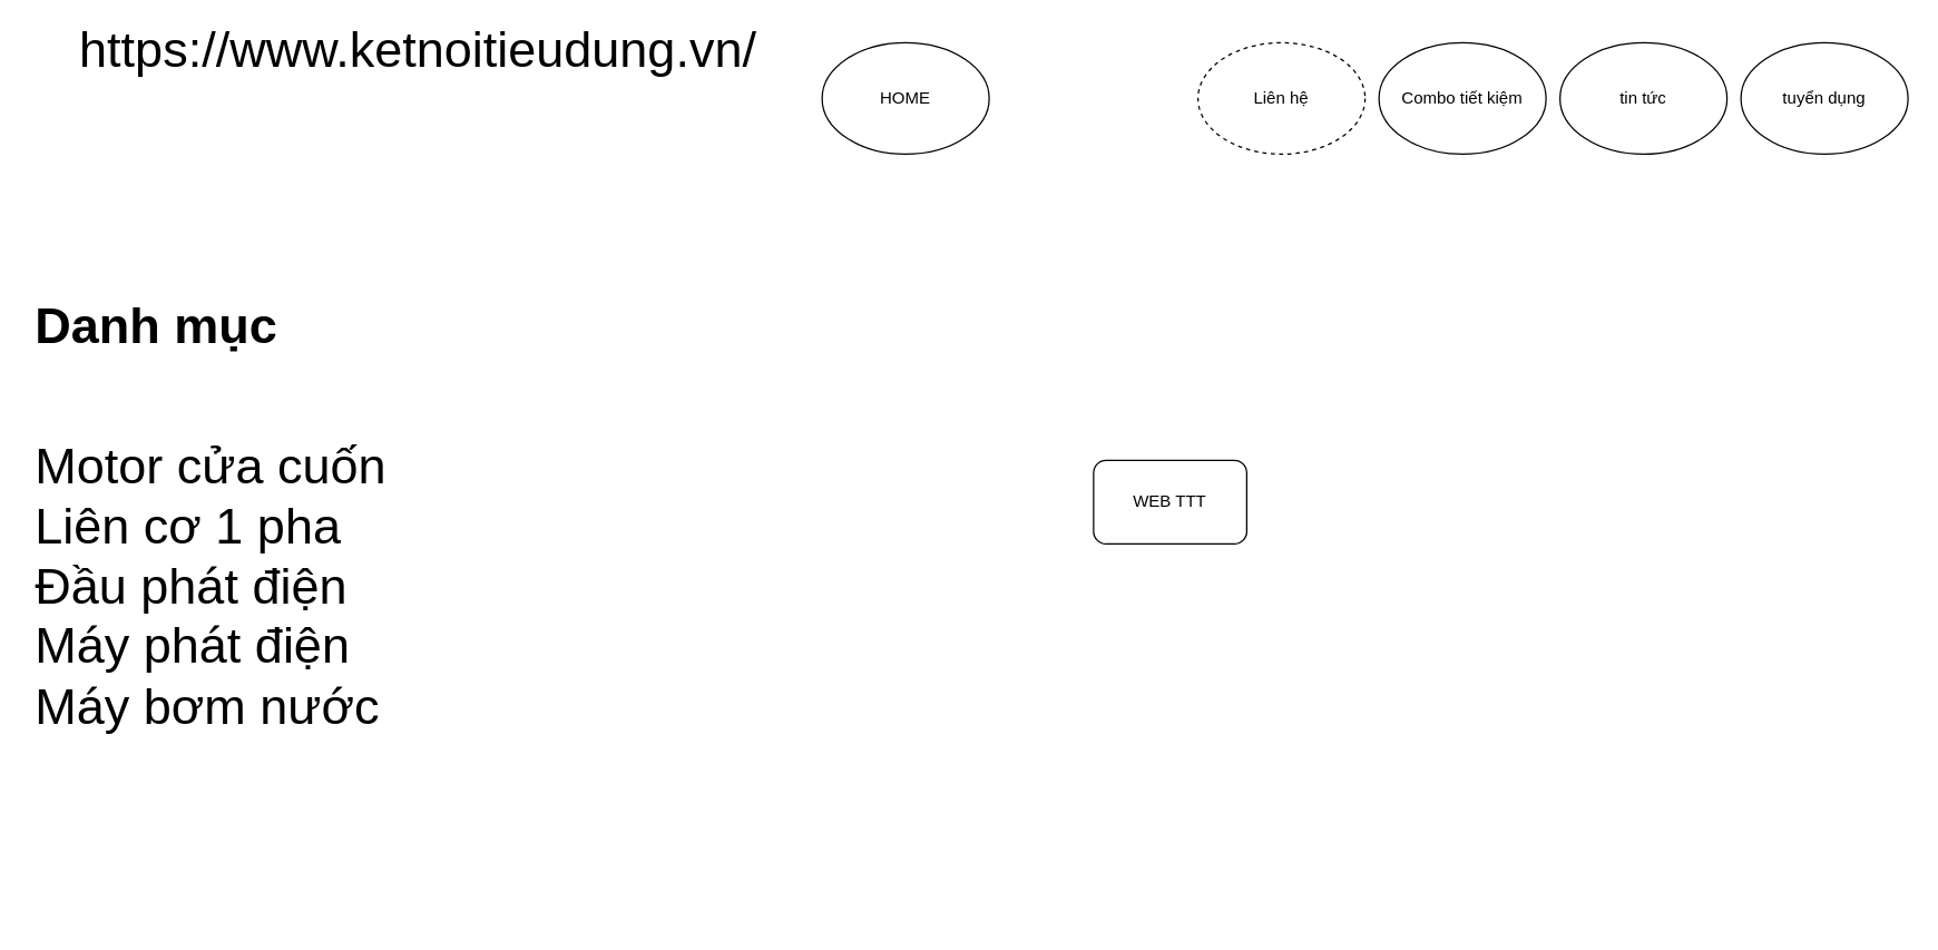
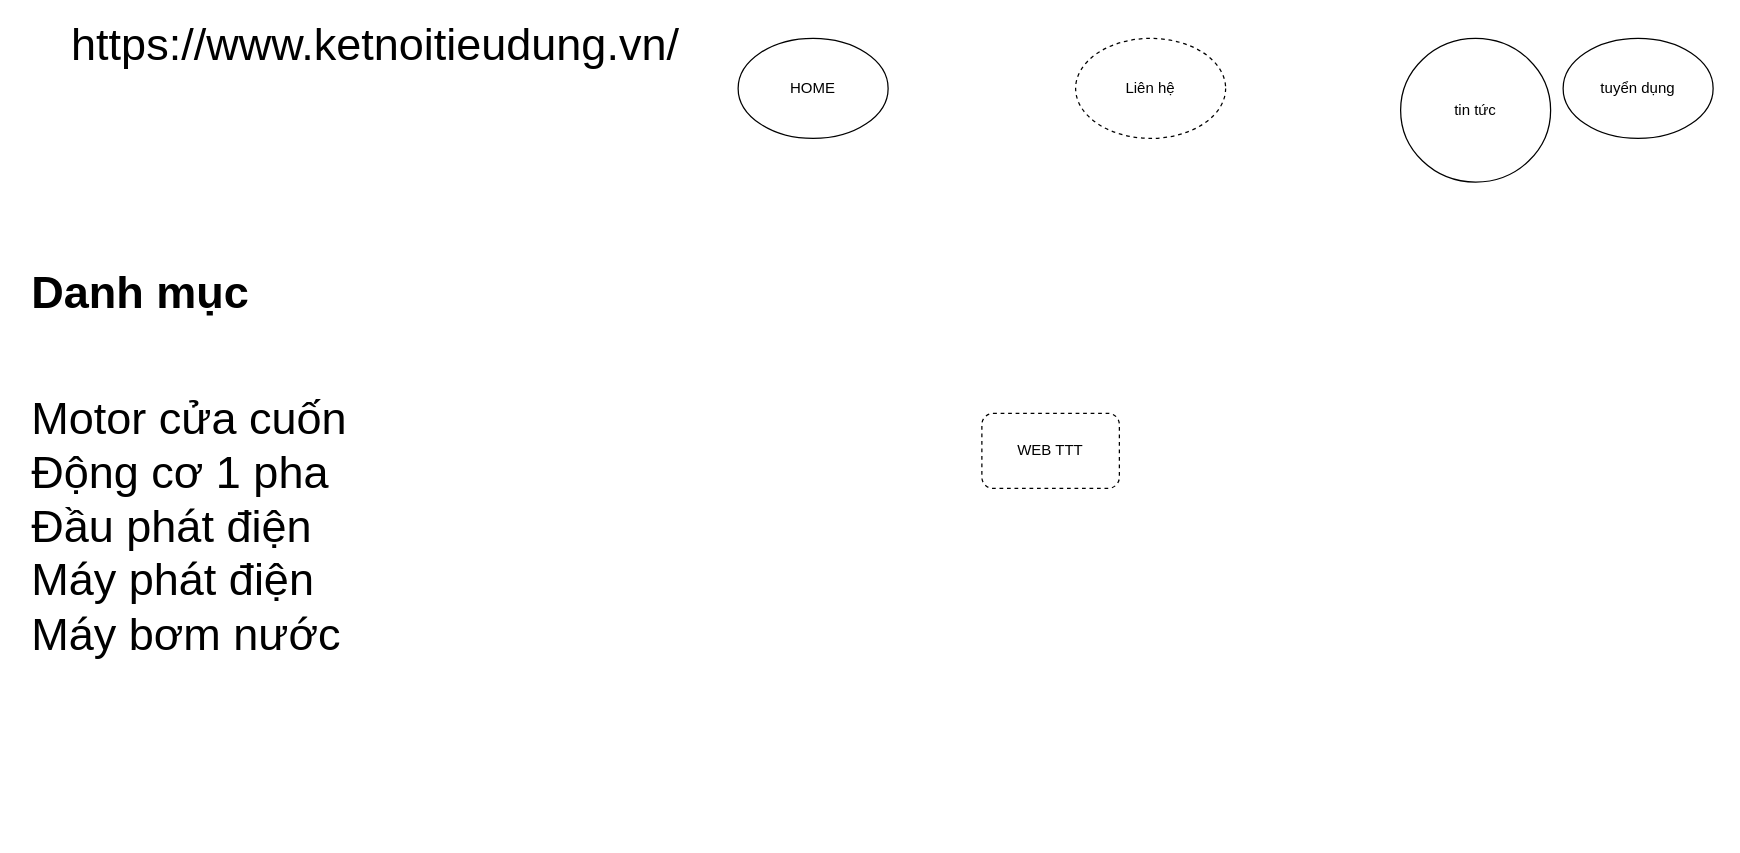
- <mxCell id="3" value="Combo tiết kiệm" style="ellipse;whiteSpace=wrap;html=1;" parent="1" vertex="1"><mxGeometry x="990" y="30" width="120" height="80" as="geometry" /></mxCell>
- <mxCell id="7" value="tin tức" style="ellipse;whiteSpace=wrap;html=1;" parent="1" vertex="1"><mxGeometry x="1120" y="30" width="120" height="80" as="geometry" /></mxCell>
+ <mxCell id="7" value="tin tức" style="ellipse;whiteSpace=wrap;html=1;" parent="1" vertex="1"><mxGeometry x="1120" y="30" width="120" height="115" as="geometry" /></mxCell>
- <mxCell id="9" value="&lt;h1&gt;&lt;font style=&quot;font-size: 36px;&quot;&gt;Danh mục&lt;/font&gt;&lt;/h1&gt;&lt;div&gt;Motor cửa cuốn&lt;/div&gt;&lt;div&gt;Liên cơ 1 pha&lt;/div&gt;&lt;div&gt;Đầu phát điện&lt;/div&gt;&lt;div&gt;Máy phát điện&lt;/div&gt;&lt;div&gt;Máy bơm nước&lt;/div&gt;" style="text;html=1;strokeColor=none;fillColor=none;spacing=5;spacingTop=-20;whiteSpace=wrap;overflow=hidden;rounded=0;fontSize=36;" parent="1" vertex="1"><mxGeometry x="20" y="140" width="310" height="520" as="geometry" /></mxCell>
+ <mxCell id="9" value="&lt;h1&gt;&lt;font style=&quot;font-size: 36px;&quot;&gt;Danh mục&lt;/font&gt;&lt;/h1&gt;&lt;div&gt;Motor cửa cuốn&lt;/div&gt;&lt;div&gt;Động cơ 1 pha&lt;/div&gt;&lt;div&gt;Đầu phát điện&lt;/div&gt;&lt;div&gt;Máy phát điện&lt;/div&gt;&lt;div&gt;Máy bơm nước&lt;/div&gt;" style="text;html=1;strokeColor=none;fillColor=none;spacing=5;spacingTop=-20;whiteSpace=wrap;overflow=hidden;rounded=0;fontSize=36;" parent="1" vertex="1"><mxGeometry x="20" y="140" width="310" height="520" as="geometry" /></mxCell>
- <mxCell id="2" value="WEB TTT" style="rounded=1;whiteSpace=wrap;html=1;" parent="1" vertex="1"><mxGeometry x="785" y="330" width="110" height="60" as="geometry" /></mxCell>
+ <mxCell id="2" value="WEB TTT" style="rounded=1;whiteSpace=wrap;html=1;dashed=1;" parent="1" vertex="1"><mxGeometry x="785" y="330" width="110" height="60" as="geometry" /></mxCell>
